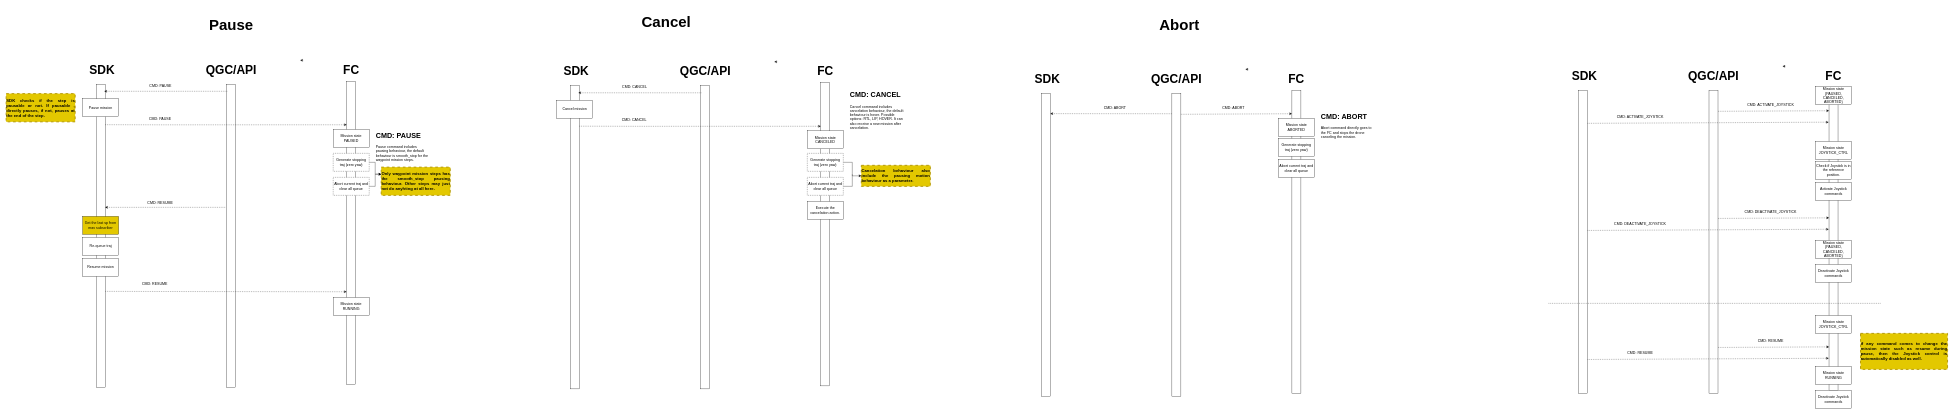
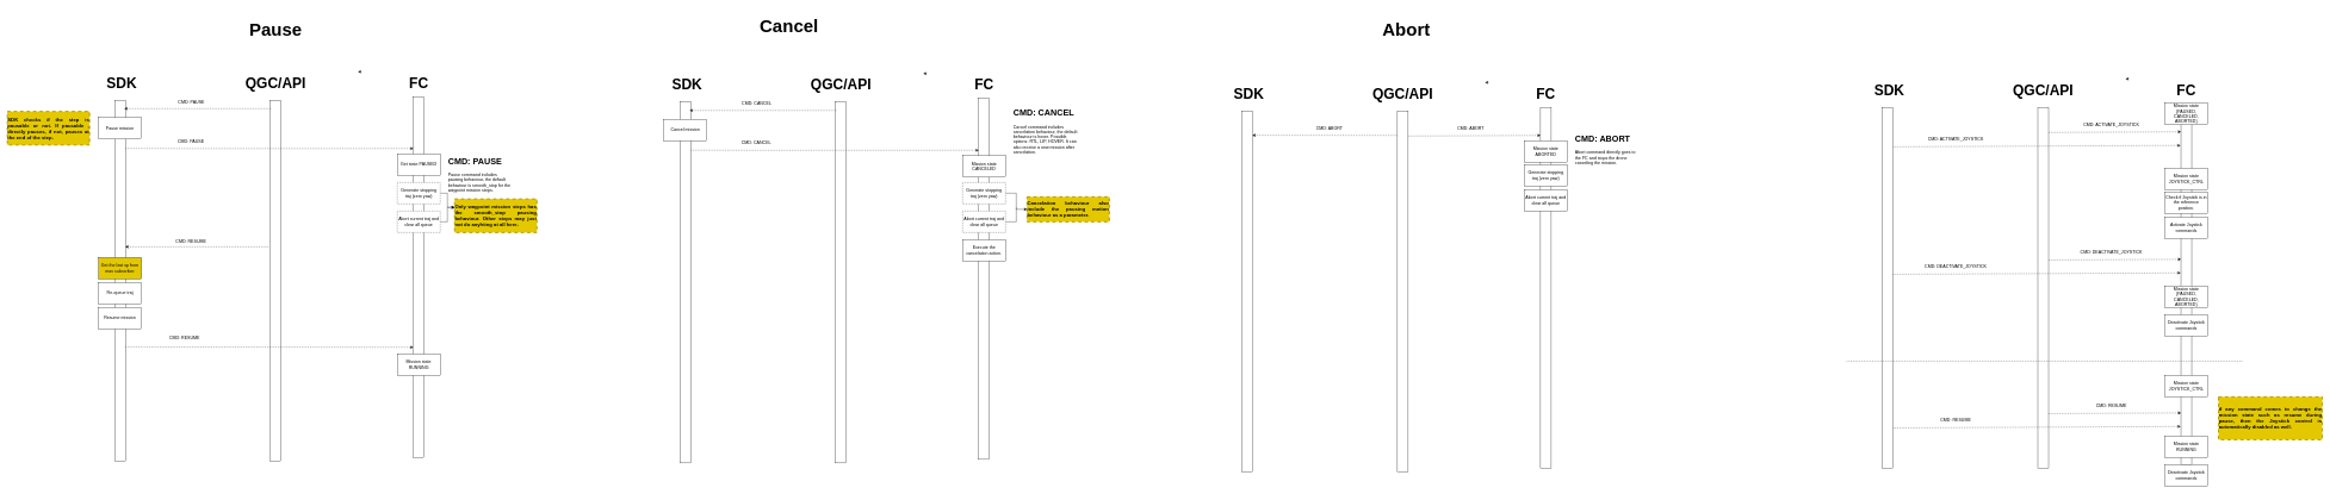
- <mxCell id="22" value="&lt;b&gt;&lt;font&gt;Cancel&lt;/font&gt;&lt;/b&gt;" style="text;html=1;align=center;verticalAlign=middle;whiteSpace=wrap;rounded=0;fontSize=50;" parent="1" vertex="1"><mxGeometry x="1560" y="20" width="1320" height="100" as="geometry" /></mxCell>
+ <mxCell id="22" value="&lt;b&gt;&lt;font&gt;Cancel&lt;/font&gt;&lt;/b&gt;" style="text;html=1;align=center;verticalAlign=middle;whiteSpace=wrap;rounded=0;fontSize=50;" parent="1" vertex="1"><mxGeometry x="1545" y="20" width="1320" height="100" as="geometry" /></mxCell>
- <mxCell id="11" value="Mission state PAUSED" style="rounded=0;whiteSpace=wrap;html=1;" parent="1" vertex="1"><mxGeometry x="1110" y="430" width="120" height="60" as="geometry" /></mxCell>
+ <mxCell id="11" value="Get state PAUSED" style="rounded=0;whiteSpace=wrap;html=1;" parent="1" vertex="1"><mxGeometry x="1110" y="430" width="120" height="60" as="geometry" /></mxCell>
